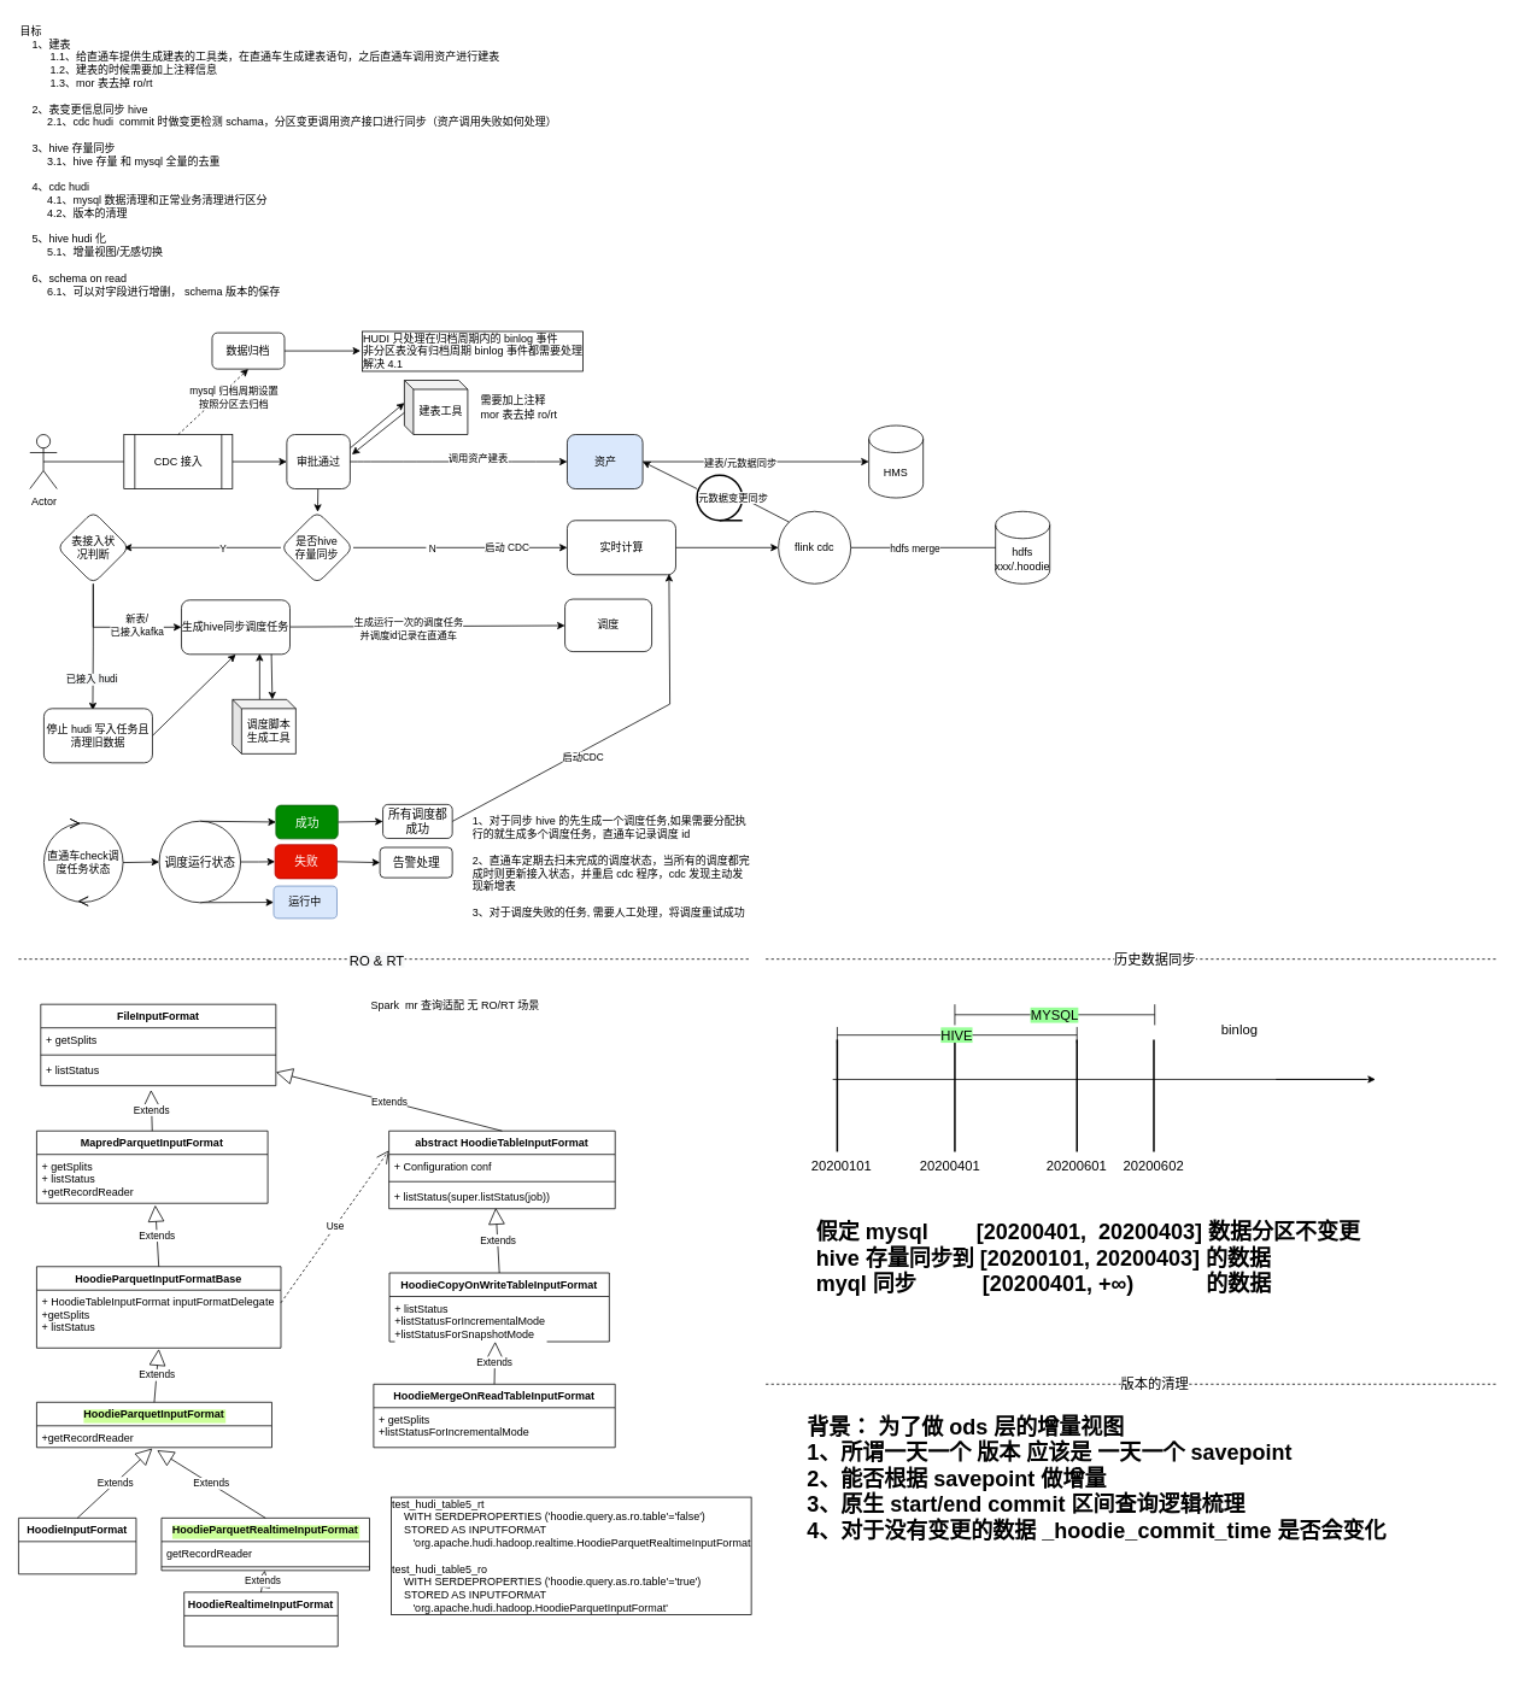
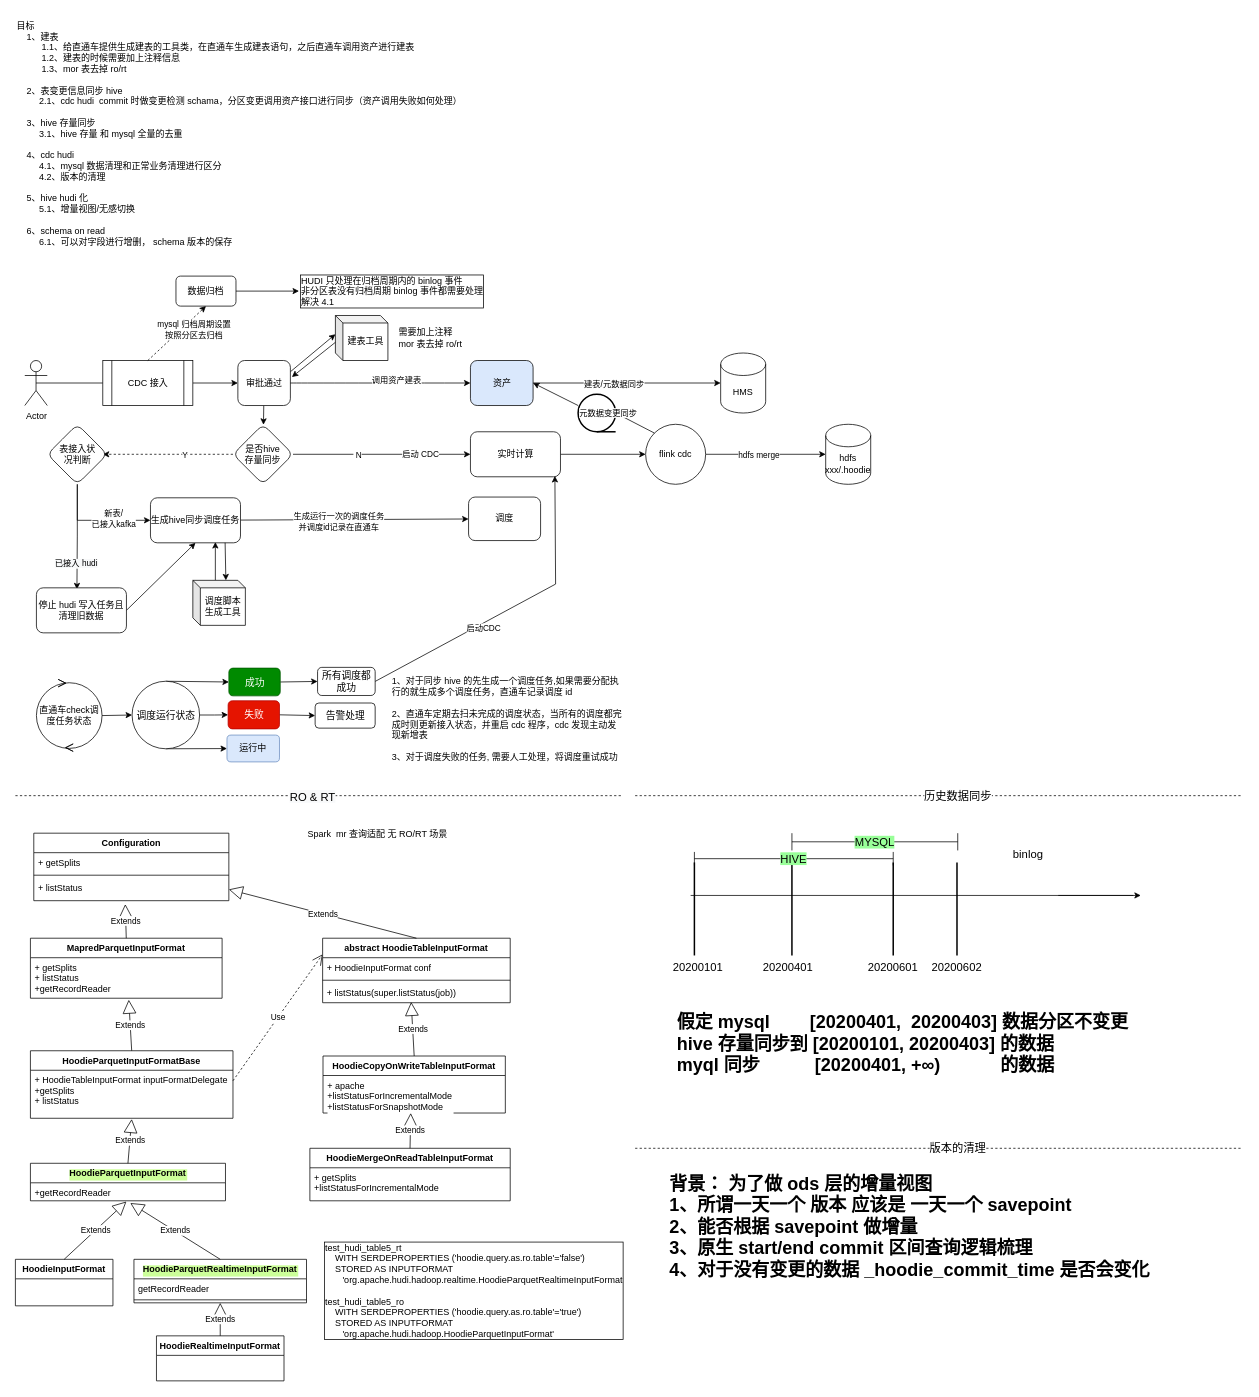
- <mxCell id="42" value="" style="edgeStyle=none;rounded=0;orthogonalLoop=1;jettySize=auto;html=1;startSize=1;endSize=6;sourcePerimeterSpacing=0;targetPerimeterSpacing=0;entryX=0.925;entryY=0.5;entryDx=0;entryDy=0;entryPerimeter=0;exitX=0;exitY=0.5;exitDx=0;exitDy=0;" edge="1" parent="1" source="47" target="54"><mxGeometry relative="1" as="geometry"><mxPoint x="182" y="604" as="targetPoint" /></mxGeometry></mxCell>
+ <mxCell id="42" value="" style="edgeStyle=none;rounded=0;orthogonalLoop=1;jettySize=auto;html=1;startSize=1;endSize=6;sourcePerimeterSpacing=0;targetPerimeterSpacing=0;entryX=0.925;entryY=0.5;entryDx=0;entryDy=0;entryPerimeter=0;exitX=0;exitY=0.5;exitDx=0;exitDy=0;dashed=1;" edge="1" parent="1" source="47" target="54"><mxGeometry relative="1" as="geometry"><mxPoint x="182" y="604" as="targetPoint" /></mxGeometry></mxCell>
- <mxCell id="66" style="edgeStyle=none;rounded=0;orthogonalLoop=1;jettySize=auto;html=1;exitX=1;exitY=0.5;exitDx=0;exitDy=0;entryX=0;entryY=0.5;entryDx=0;entryDy=0;entryPerimeter=0;startSize=1;endSize=6;sourcePerimeterSpacing=0;targetPerimeterSpacing=0;endArrow=none;" edge="1" parent="1" source="69" target="64"><mxGeometry relative="1" as="geometry" /></mxCell>
+ <mxCell id="66" style="edgeStyle=none;rounded=0;orthogonalLoop=1;jettySize=auto;html=1;exitX=1;exitY=0.5;exitDx=0;exitDy=0;entryX=0;entryY=0.5;entryDx=0;entryDy=0;entryPerimeter=0;startSize=1;endSize=6;sourcePerimeterSpacing=0;targetPerimeterSpacing=0;" edge="1" parent="1" source="69" target="64"><mxGeometry relative="1" as="geometry" /></mxCell>
- <mxCell id="81" value="FileInputFormat" style="swimlane;fontStyle=1;align=center;verticalAlign=top;childLayout=stackLayout;horizontal=1;startSize=26;horizontalStack=0;resizeParent=1;resizeParentMax=0;resizeLast=0;collapsible=1;marginBottom=0;" vertex="1" parent="1"><mxGeometry x="44.5" y="1110" width="260" height="90" as="geometry" /></mxCell>
+ <mxCell id="81" value="Configuration" style="swimlane;fontStyle=1;align=center;verticalAlign=top;childLayout=stackLayout;horizontal=1;startSize=26;horizontalStack=0;resizeParent=1;resizeParentMax=0;resizeLast=0;collapsible=1;marginBottom=0;" vertex="1" parent="1"><mxGeometry x="44.5" y="1110" width="260" height="90" as="geometry" /></mxCell>
- <mxCell id="100" value="+ Configuration conf" style="text;strokeColor=none;fillColor=none;align=left;verticalAlign=top;spacingLeft=4;spacingRight=4;overflow=hidden;rotatable=0;points=[[0,0.5],[1,0.5]];portConstraint=eastwest;labelBackgroundColor=default;fontColor=default;" vertex="1" parent="99"><mxGeometry y="26" width="250" height="26" as="geometry" /></mxCell>
+ <mxCell id="100" value="+ HoodieInputFormat conf" style="text;strokeColor=none;fillColor=none;align=left;verticalAlign=top;spacingLeft=4;spacingRight=4;overflow=hidden;rotatable=0;points=[[0,0.5],[1,0.5]];portConstraint=eastwest;labelBackgroundColor=default;fontColor=default;" vertex="1" parent="99"><mxGeometry y="26" width="250" height="26" as="geometry" /></mxCell>
- <mxCell id="104" value="+ listStatus&#10;+listStatusForIncrementalMode&#10;+listStatusForSnapshotMode" style="text;strokeColor=none;fillColor=none;align=left;verticalAlign=top;spacingLeft=4;spacingRight=4;overflow=hidden;rotatable=0;points=[[0,0.5],[1,0.5]];portConstraint=eastwest;labelBackgroundColor=default;fontColor=default;" vertex="1" parent="103"><mxGeometry y="26" width="243" height="50" as="geometry" /></mxCell>
+ <mxCell id="104" value="+ apache&#10;+listStatusForIncrementalMode&#10;+listStatusForSnapshotMode" style="text;strokeColor=none;fillColor=none;align=left;verticalAlign=top;spacingLeft=4;spacingRight=4;overflow=hidden;rotatable=0;points=[[0,0.5],[1,0.5]];portConstraint=eastwest;labelBackgroundColor=default;fontColor=default;" vertex="1" parent="103"><mxGeometry y="26" width="243" height="50" as="geometry" /></mxCell>
- <mxCell id="91" value="HoodieRealtimeInputFormat" style="swimlane;fontStyle=1;align=center;verticalAlign=top;childLayout=stackLayout;horizontal=1;startSize=26;horizontalStack=0;resizeParent=1;resizeParentMax=0;resizeLast=0;collapsible=1;marginBottom=0;" vertex="1" parent="1"><mxGeometry x="203" y="1760" width="170" height="60" as="geometry" /></mxCell>
+ <mxCell id="91" value="HoodieRealtimeInputFormat" style="swimlane;fontStyle=1;align=center;verticalAlign=top;childLayout=stackLayout;horizontal=1;startSize=26;horizontalStack=0;resizeParent=1;resizeParentMax=0;resizeLast=0;collapsible=1;marginBottom=0;" vertex="1" parent="1"><mxGeometry x="208" y="1780" width="170" height="60" as="geometry" /></mxCell>
